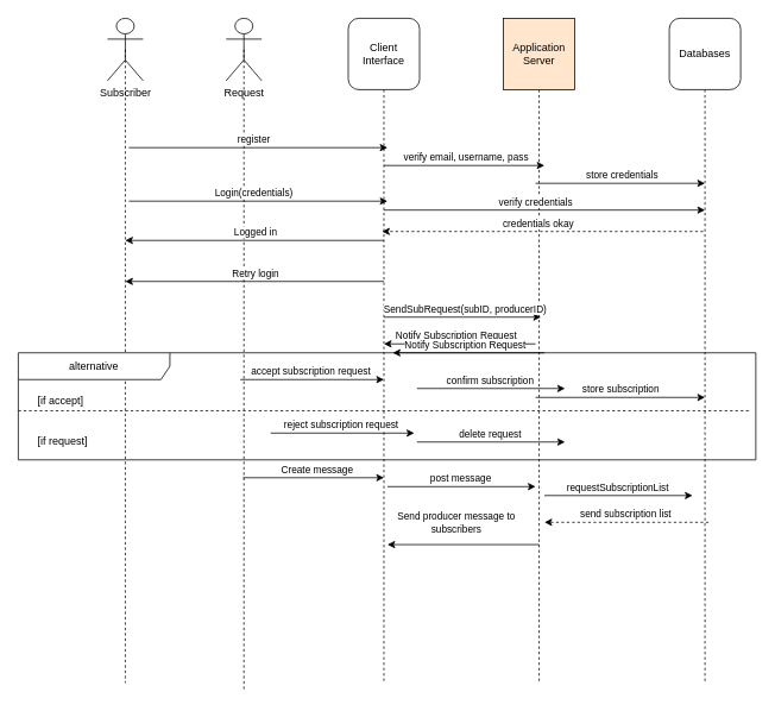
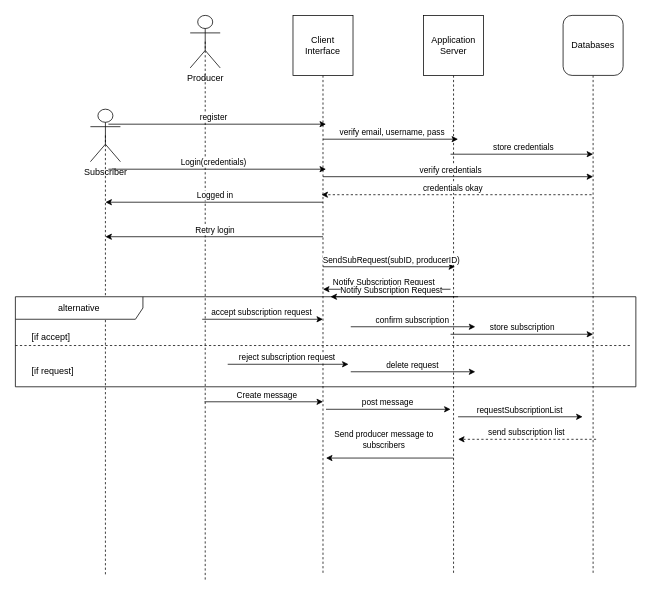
- <mxCell id="3" value="Subscriber" style="shape=umlActor;verticalLabelPosition=bottom;verticalAlign=top;html=1;" parent="1" vertex="1"><mxGeometry x="120" y="20" width="40" height="70" as="geometry" /></mxCell>
+ <mxCell id="3" value="Subscriber" style="shape=umlActor;verticalLabelPosition=bottom;verticalAlign=top;html=1;" parent="1" vertex="1"><mxGeometry x="120" y="145" width="40" height="70" as="geometry" /></mxCell>
- <mxCell id="5" value="Client Interface" style="whiteSpace=wrap;html=1;aspect=fixed;rounded=1;" parent="1" vertex="1"><mxGeometry x="390" y="20" width="80" height="80" as="geometry" /></mxCell>
+ <mxCell id="5" value="Client Interface" style="whiteSpace=wrap;html=1;aspect=fixed;" parent="1" vertex="1"><mxGeometry x="390" y="20" width="80" height="80" as="geometry" /></mxCell>
- <mxCell id="7" value="Application Server" style="whiteSpace=wrap;html=1;aspect=fixed;fillColor=#ffe6cc;" parent="1" vertex="1"><mxGeometry x="564" y="20" width="80" height="80" as="geometry" /></mxCell>
+ <mxCell id="7" value="Application Server" style="whiteSpace=wrap;html=1;aspect=fixed;" parent="1" vertex="1"><mxGeometry x="564" y="20" width="80" height="80" as="geometry" /></mxCell>
- <mxCell id="11" value="Request" style="shape=umlActor;verticalLabelPosition=bottom;verticalAlign=top;html=1;" vertex="1" parent="1"><mxGeometry x="253" y="20" width="40" height="70" as="geometry" /></mxCell>
+ <mxCell id="11" value="Producer" style="shape=umlActor;verticalLabelPosition=bottom;verticalAlign=top;html=1;" vertex="1" parent="1"><mxGeometry x="253" y="20" width="40" height="70" as="geometry" /></mxCell>
